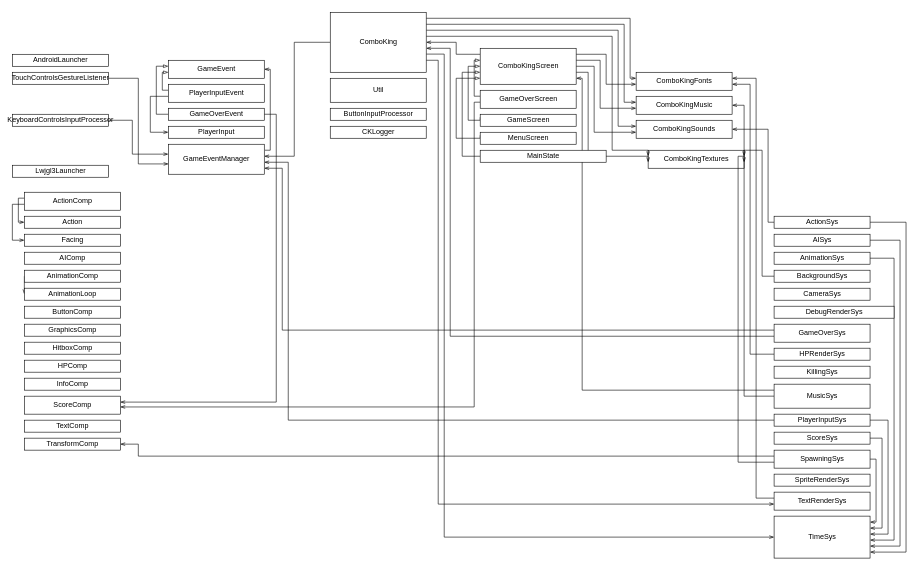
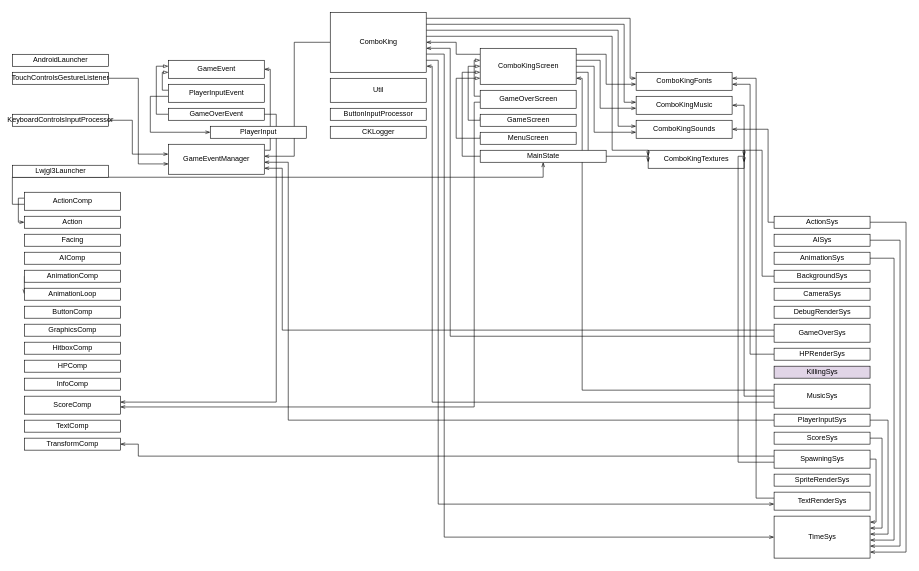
- <mxCell id="92" value="PlayerInput" style="html=1;" parent="1" vertex="1"><mxGeometry x="280" y="210" width="160" height="20" as="geometry" /></mxCell>
+ <mxCell id="92" value="PlayerInput" style="html=1;" parent="1" vertex="1"><mxGeometry x="350" y="210" width="160" height="20" as="geometry" /></mxCell>
- <mxCell id="10" style="edgeStyle=orthogonalEdgeStyle;rounded=0;orthogonalLoop=1;jettySize=auto;html=1;exitX=0;exitY=0.67;exitDx=0;exitDy=0;entryX=0;entryY=0.5;entryDx=0;entryDy=0;startArrow=none;startFill=0;endArrow=openThin;endFill=0;startSize=6;endSize=6;" parent="1" source="11" target="85" edge="1"><mxGeometry relative="1" as="geometry" /></mxCell>
+ <mxCell id="10" style="edgeStyle=orthogonalEdgeStyle;rounded=0;orthogonalLoop=1;jettySize=auto;html=1;exitX=0;exitY=0.67;exitDx=0;exitDy=0;startArrow=none;startFill=0;endArrow=openThin;endFill=0;startSize=6;endSize=6;" parent="1" source="11" target="98" edge="1"><mxGeometry relative="1" as="geometry" /></mxCell>
- <mxCell id="46" value="DebugRenderSys" style="html=1;" parent="1" vertex="1"><mxGeometry x="1290" y="510" width="200" height="20" as="geometry" /></mxCell>
+ <mxCell id="46" value="DebugRenderSys" style="html=1;" parent="1" vertex="1"><mxGeometry x="1290" y="510" width="160" height="20" as="geometry" /></mxCell>
- <mxCell id="52" value="KillingSys" style="html=1;" parent="1" vertex="1"><mxGeometry x="1290" y="610" width="160" height="20" as="geometry" /></mxCell>
+ <mxCell id="52" value="KillingSys" style="html=1;fillColor=#e1d5e7;" parent="1" vertex="1"><mxGeometry x="1290" y="610" width="160" height="20" as="geometry" /></mxCell>
+ <mxCell id="54" style="edgeStyle=orthogonalEdgeStyle;rounded=0;orthogonalLoop=1;jettySize=auto;html=1;exitX=0;exitY=0.75;exitDx=0;exitDy=0;entryX=1.003;entryY=0.899;entryDx=0;entryDy=0;startArrow=none;startFill=0;endArrow=openThin;endFill=0;startSize=6;endSize=6;entryPerimeter=0;" parent="1" source="56" target="80" edge="1"><mxGeometry relative="1" as="geometry"><Array as="points"><mxPoint x="720" y="670" /><mxPoint x="720" y="110" /></Array></mxGeometry></mxCell>
